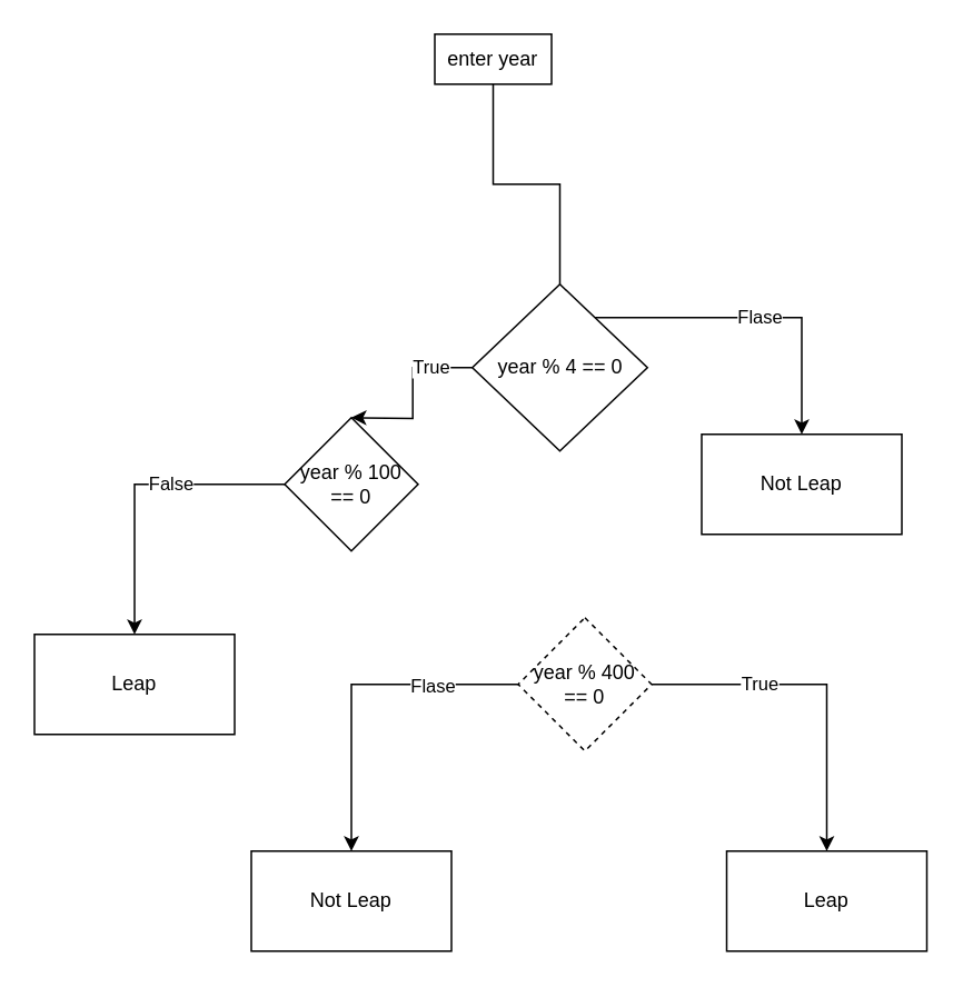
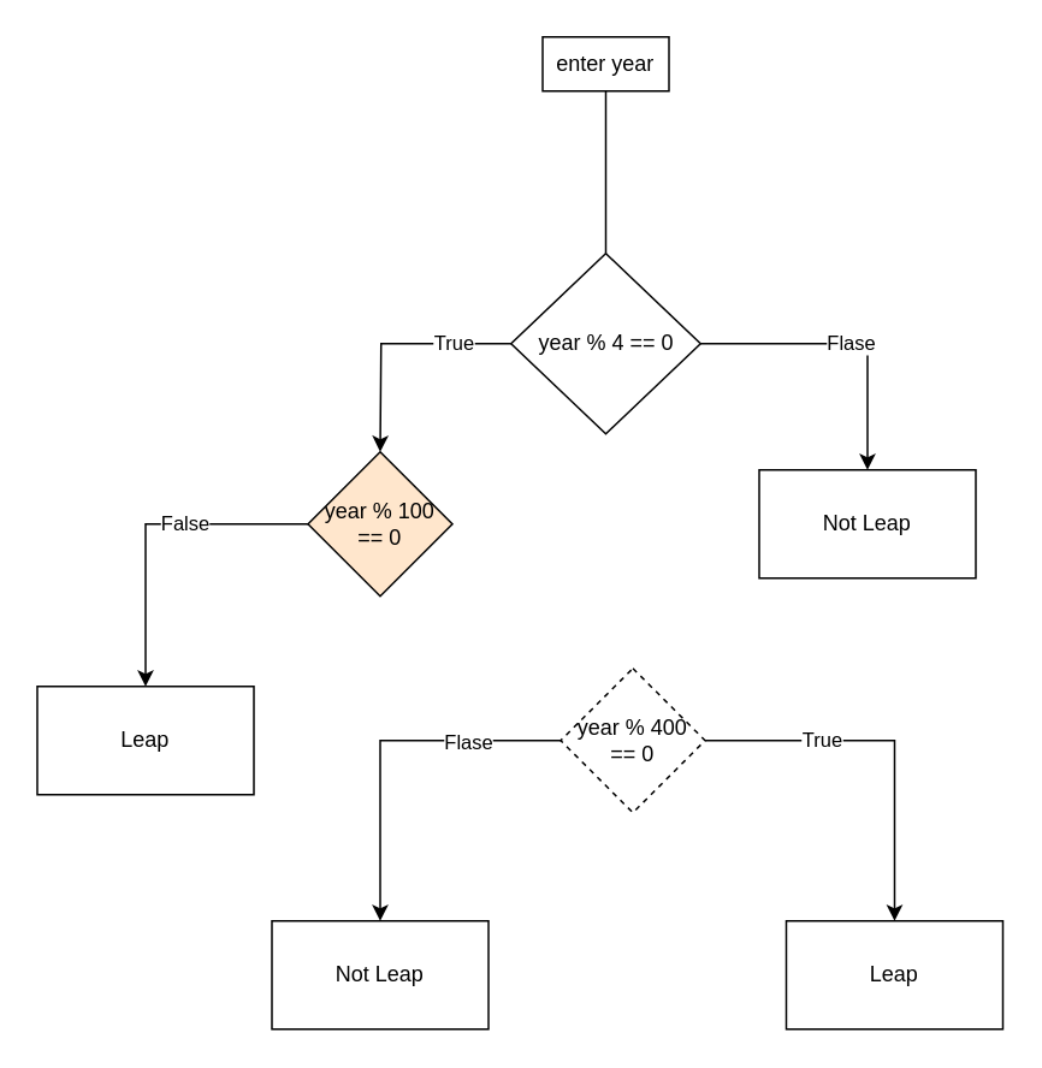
- <mxCell id="3" value="enter year" style="rounded=0;whiteSpace=wrap;html=1;" vertex="1" parent="1"><mxGeometry x="260" y="20" width="70" height="30" as="geometry" /></mxCell>
+ <mxCell id="3" value="enter year" style="rounded=0;whiteSpace=wrap;html=1;" vertex="1" parent="1"><mxGeometry x="300" y="20" width="70" height="30" as="geometry" /></mxCell>
- <mxCell id="6" value="year % 4 == 0" style="rhombus;whiteSpace=wrap;html=1;rounded=0;" vertex="1" parent="1"><mxGeometry x="282.5" y="170" width="105" height="100" as="geometry" /></mxCell>
+ <mxCell id="6" value="year % 4 == 0" style="rhombus;whiteSpace=wrap;html=1;rounded=0;" vertex="1" parent="1"><mxGeometry x="282.5" y="140" width="105" height="100" as="geometry" /></mxCell>
- <mxCell id="8" value="year % 100 == 0" style="rhombus;whiteSpace=wrap;html=1;" vertex="1" parent="1"><mxGeometry x="170" y="250" width="80" height="80" as="geometry" /></mxCell>
+ <mxCell id="8" value="year % 100 == 0" style="rhombus;whiteSpace=wrap;html=1;fillColor=#ffe6cc;" vertex="1" parent="1"><mxGeometry x="170" y="250" width="80" height="80" as="geometry" /></mxCell>
